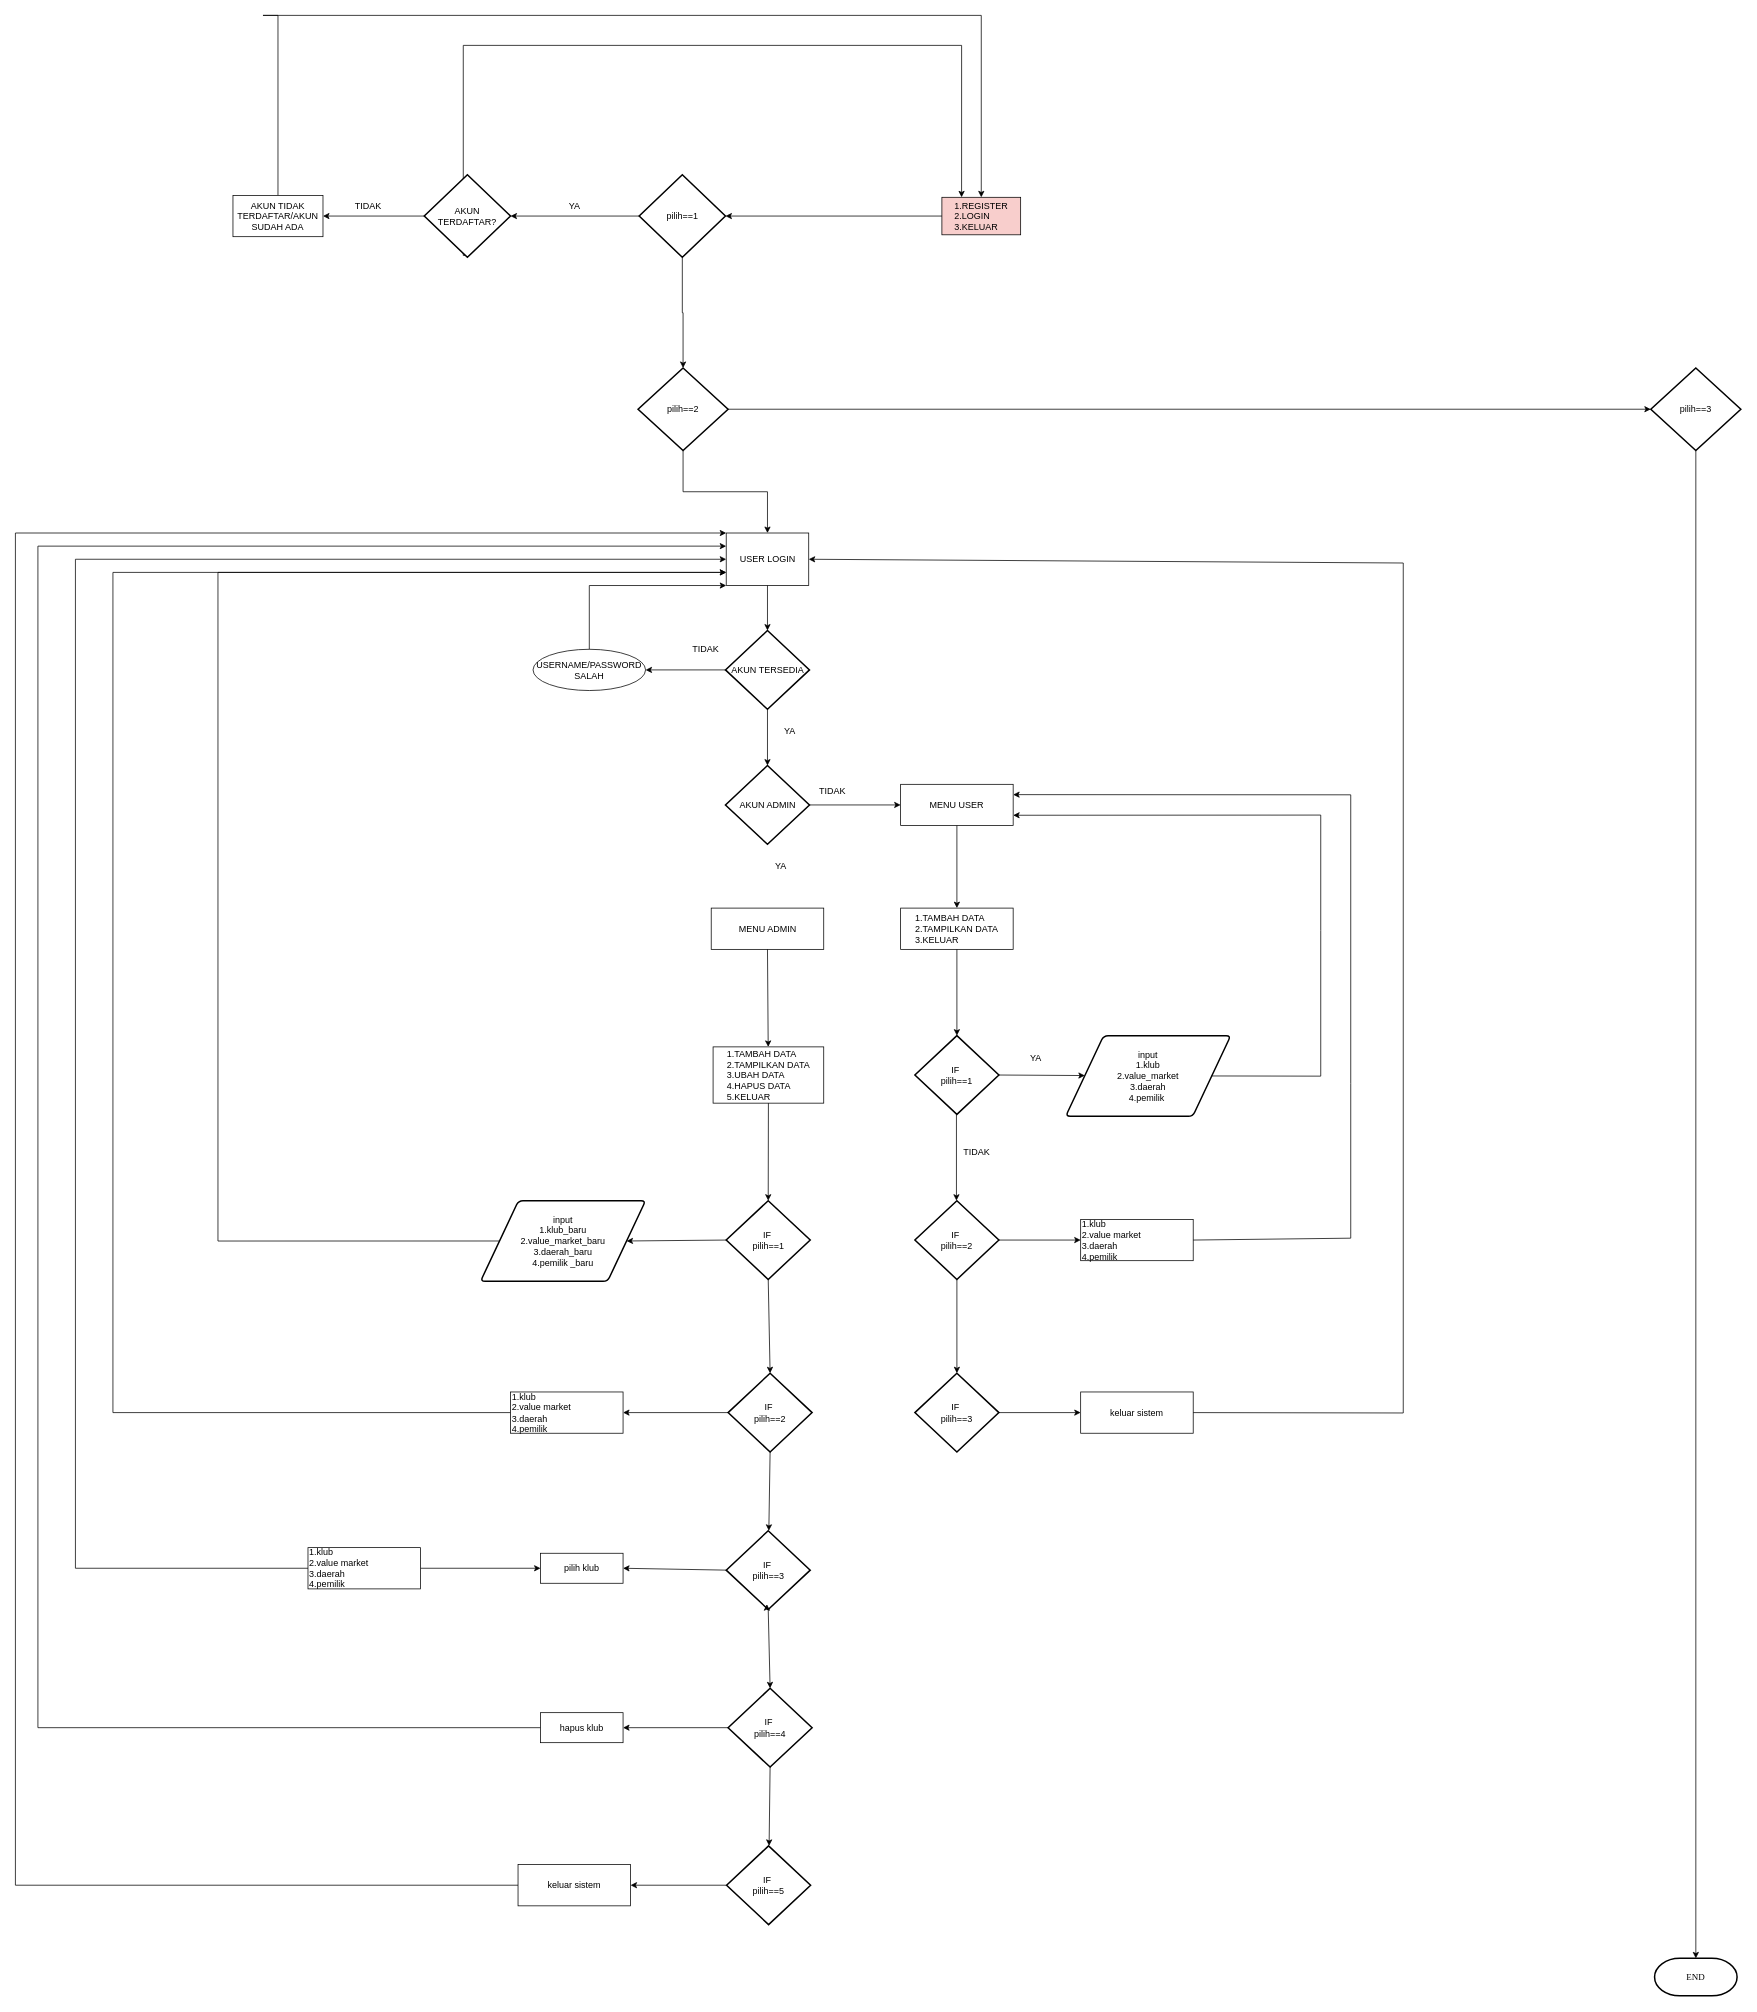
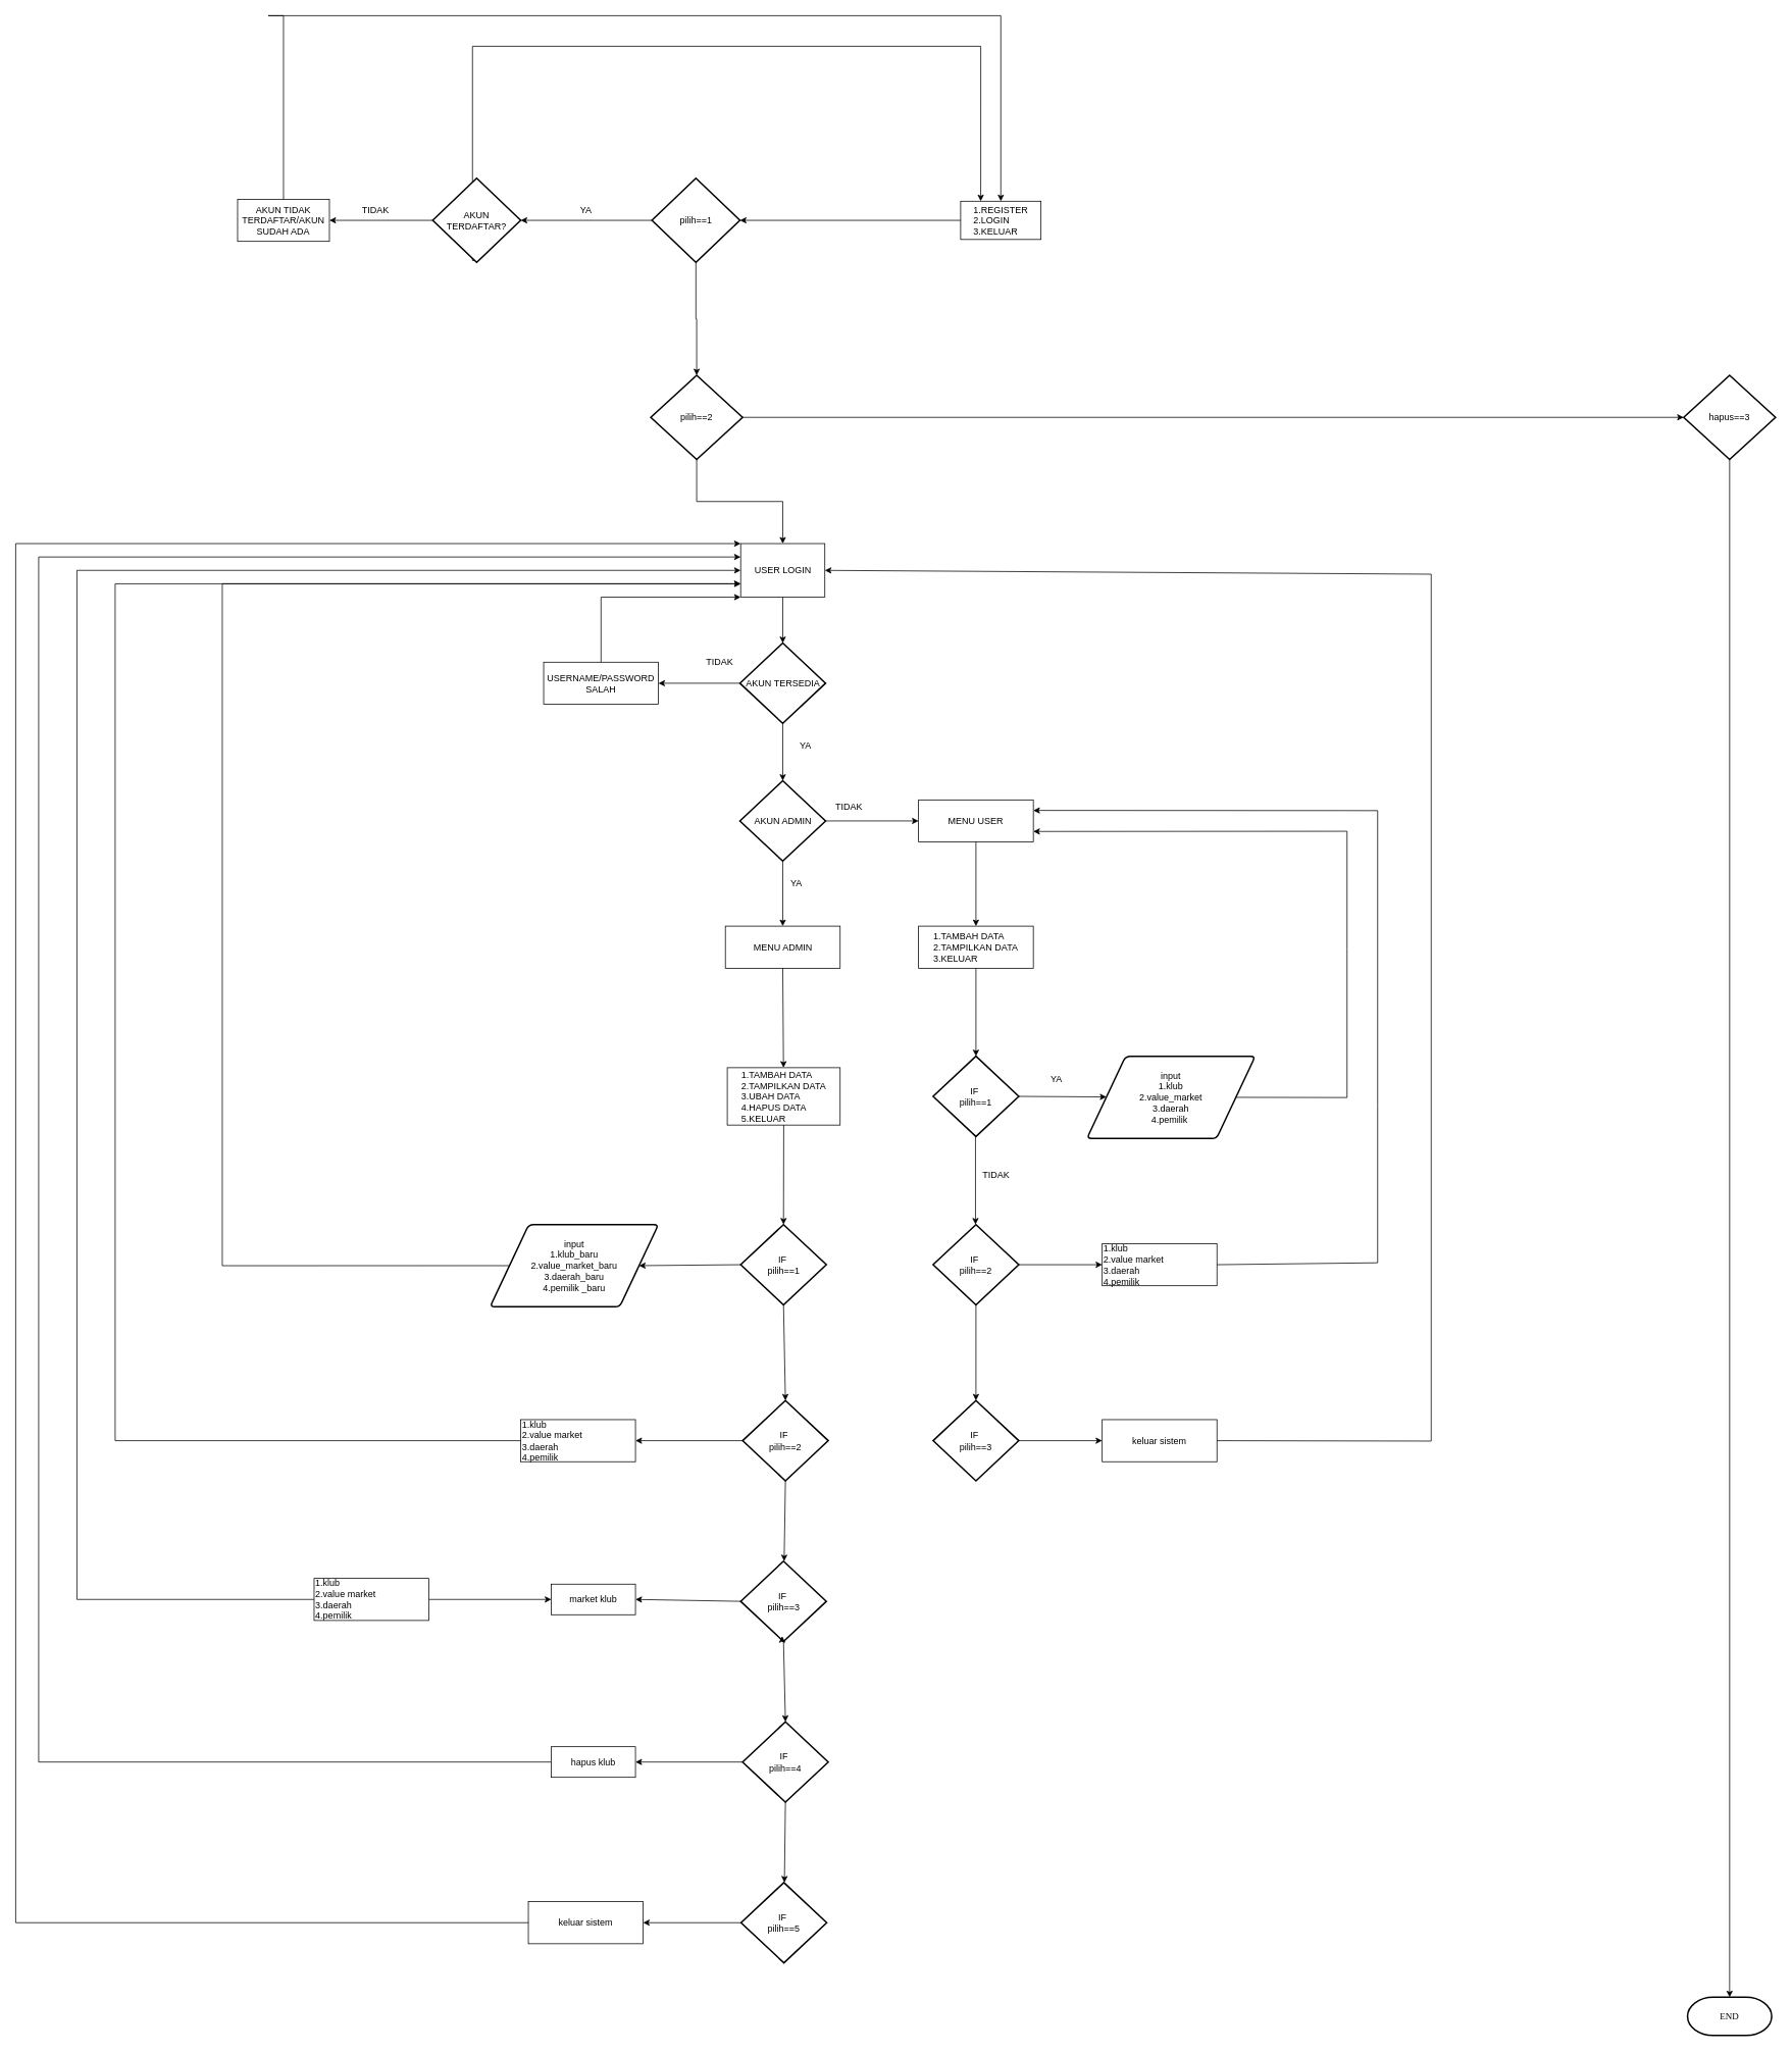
- <mxCell id="2" value="1.REGISTER&lt;div style=&quot;text-align: left;&quot;&gt;2.LOGIN&lt;/div&gt;&lt;div style=&quot;text-align: left;&quot;&gt;3.KELUAR&lt;/div&gt;" style="whiteSpace=wrap;html=1;fillColor=#f8cecc;" vertex="1" parent="1"><mxGeometry x="1255" y="262.5" width="105" height="50" as="geometry" /></mxCell>
+ <mxCell id="2" value="1.REGISTER&lt;div style=&quot;text-align: left;&quot;&gt;2.LOGIN&lt;/div&gt;&lt;div style=&quot;text-align: left;&quot;&gt;3.KELUAR&lt;/div&gt;" style="whiteSpace=wrap;html=1;" vertex="1" parent="1"><mxGeometry x="1255" y="262.5" width="105" height="50" as="geometry" /></mxCell>
- <mxCell id="83" value="pilih==3" style="strokeWidth=2;html=1;shape=mxgraph.flowchart.decision;whiteSpace=wrap;" vertex="1" parent="1"><mxGeometry x="2200" y="490" width="120" height="110" as="geometry" /></mxCell>
+ <mxCell id="83" value="hapus==3" style="strokeWidth=2;html=1;shape=mxgraph.flowchart.decision;whiteSpace=wrap;" vertex="1" parent="1"><mxGeometry x="2200" y="490" width="120" height="110" as="geometry" /></mxCell>
- <mxCell id="12" value="USERNAME/PASSWORD SALAH" style="ellipse;whiteSpace=wrap;html=1;" vertex="1" parent="1"><mxGeometry x="710" y="865" width="150" height="55" as="geometry" /></mxCell>
+ <mxCell id="12" value="USERNAME/PASSWORD SALAH" style="whiteSpace=wrap;html=1;" vertex="1" parent="1"><mxGeometry x="710" y="865" width="150" height="55" as="geometry" /></mxCell>
+ <mxCell id="25" value="" style="endArrow=classic;html=1;rounded=0;exitX=0.5;exitY=1;exitDx=0;exitDy=0;exitPerimeter=0;entryX=0.5;entryY=0;entryDx=0;entryDy=0;" edge="1" parent="1" source="20" target="26"><mxGeometry width="50" height="50" relative="1" as="geometry"><mxPoint x="1033" y="955" as="sourcePoint" /><mxPoint x="1033" y="1030" as="targetPoint" /></mxGeometry></mxCell>
- <mxCell id="60" value="pilih klub" style="whiteSpace=wrap;html=1;align=center;" vertex="1" parent="1"><mxGeometry x="720" y="2070" width="110" height="40" as="geometry" /></mxCell>
+ <mxCell id="60" value="market klub" style="whiteSpace=wrap;html=1;align=center;" vertex="1" parent="1"><mxGeometry x="720" y="2070" width="110" height="40" as="geometry" /></mxCell>
